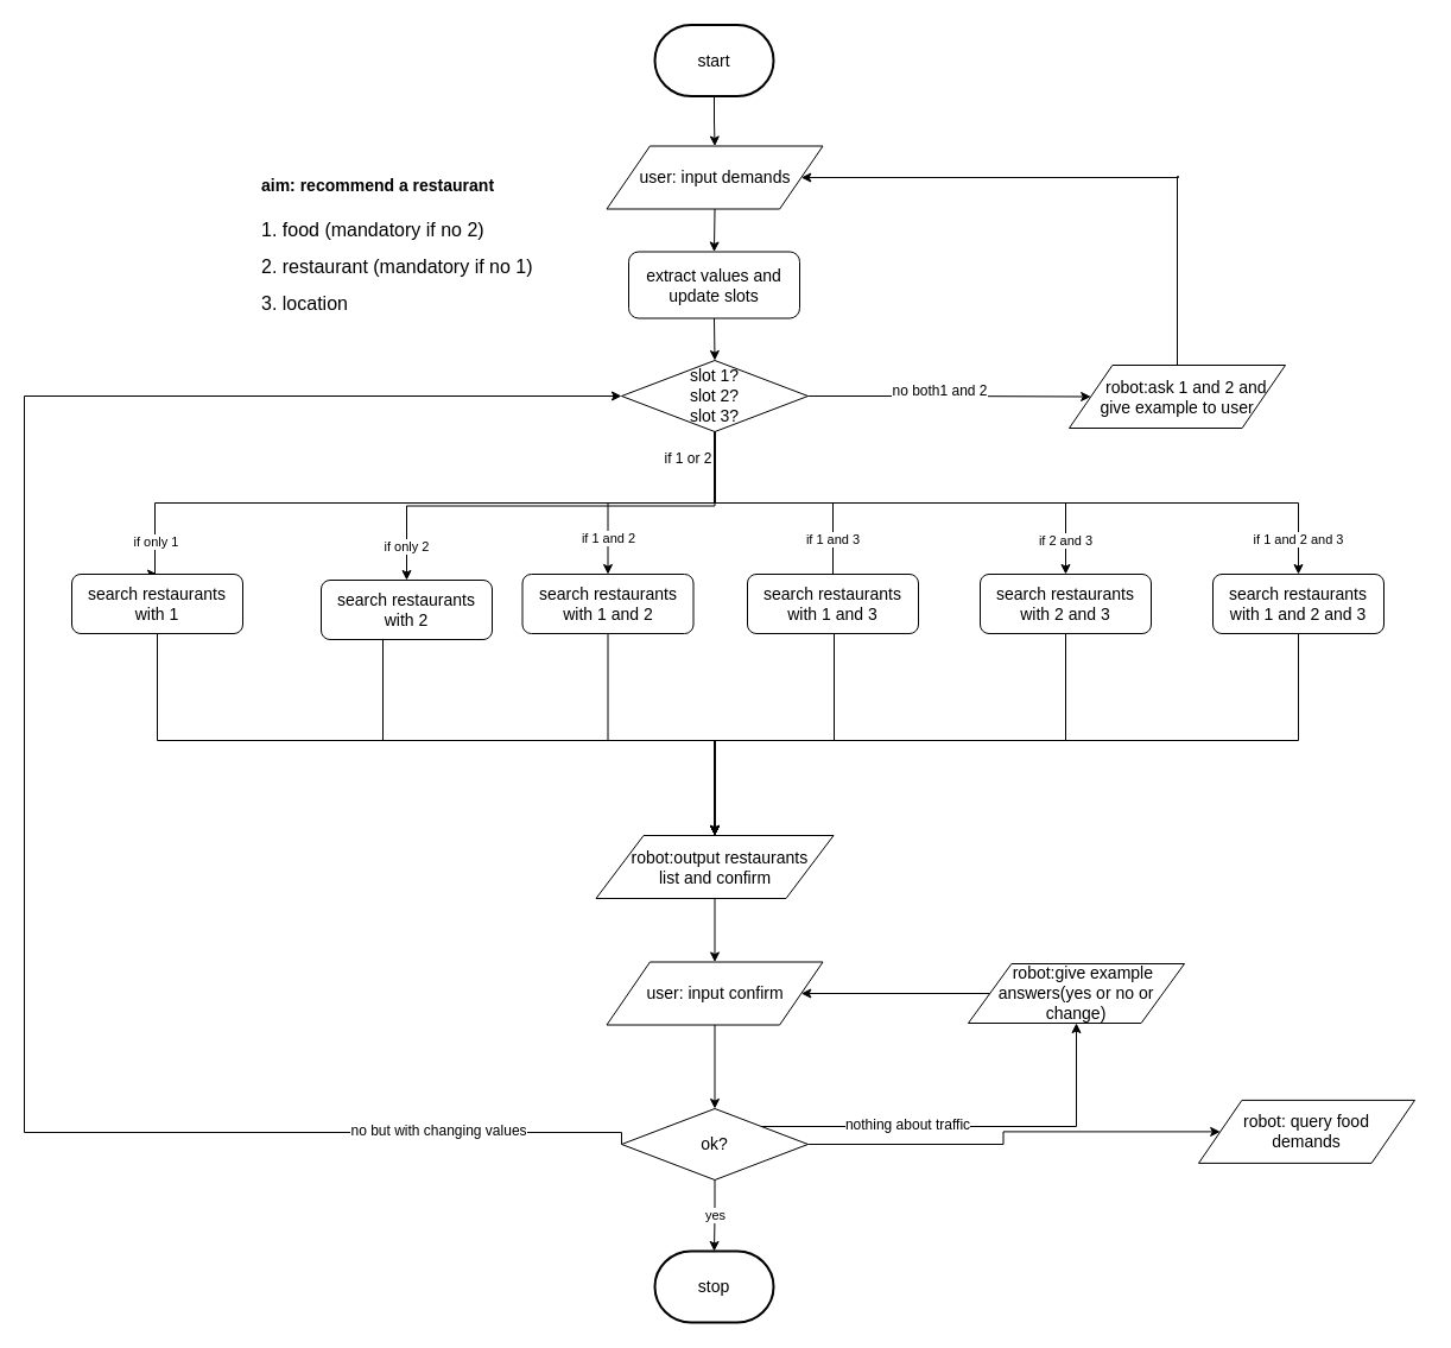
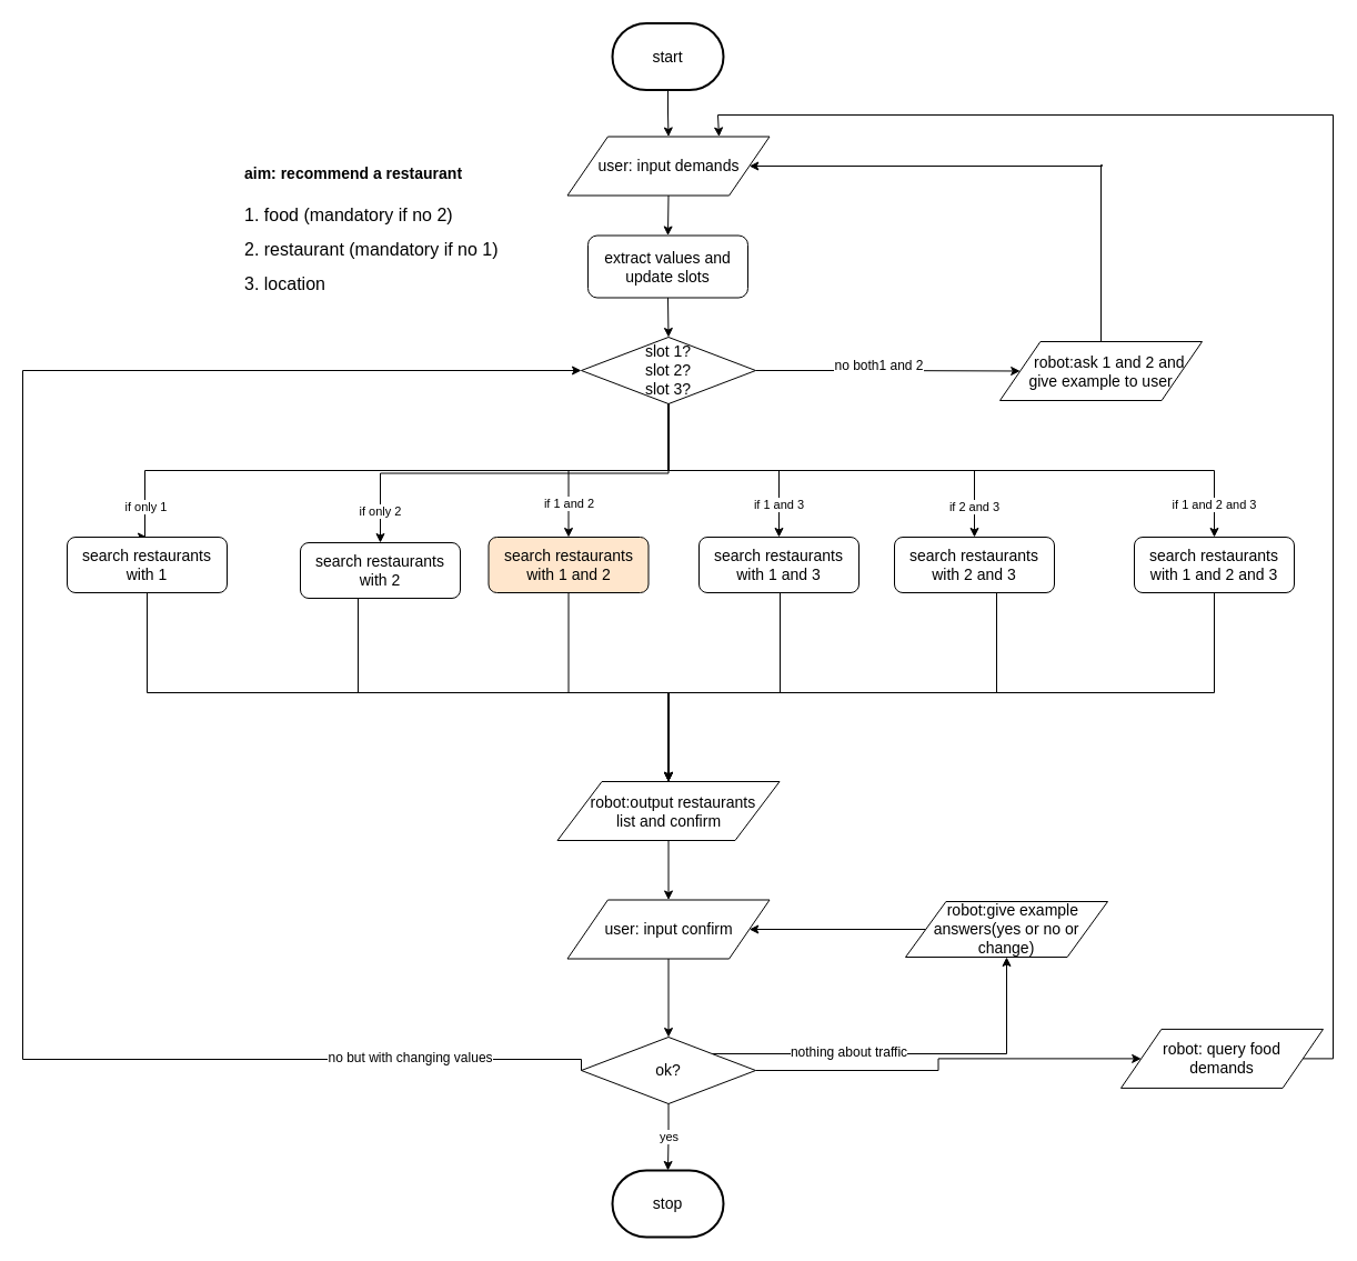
+ <mxCell id="9" style="edgeStyle=orthogonalEdgeStyle;rounded=0;orthogonalLoop=1;jettySize=auto;html=1;exitX=1;exitY=0.5;exitDx=0;exitDy=0;entryX=0.75;entryY=0;entryDx=0;entryDy=0;" edge="1" parent="1" source="10" target="14"><mxGeometry relative="1" as="geometry"><Array as="points"><mxPoint x="1200" y="953" /><mxPoint x="1200" y="103" /><mxPoint x="646" y="103" /></Array></mxGeometry></mxCell>
- <mxCell id="43" value="if 1 or 2" style="text;html=1;strokeColor=none;fillColor=none;align=center;verticalAlign=middle;whiteSpace=wrap;rounded=0;" vertex="1" parent="1"><mxGeometry x="550" y="375.5" width="59" height="20" as="geometry" /></mxCell>
- <mxCell id="5" value="if 1 and 3" style="edgeStyle=orthogonalEdgeStyle;rounded=0;orthogonalLoop=1;jettySize=auto;html=1;exitX=0.5;exitY=1;exitDx=0;exitDy=0;entryX=0.5;entryY=0;entryDx=0;entryDy=0;endArrow=none;" edge="1" parent="1" source="8" target="40"><mxGeometry x="0.731" relative="1" as="geometry"><mxPoint as="offset" /></mxGeometry></mxCell>
+ <mxCell id="5" value="if 1 and 3" style="edgeStyle=orthogonalEdgeStyle;rounded=0;orthogonalLoop=1;jettySize=auto;html=1;exitX=0.5;exitY=1;exitDx=0;exitDy=0;entryX=0.5;entryY=0;entryDx=0;entryDy=0;" edge="1" parent="1" source="8" target="40"><mxGeometry x="0.731" relative="1" as="geometry"><mxPoint as="offset" /></mxGeometry></mxCell>
- <mxCell id="36" value="&lt;span style=&quot;font-size: 14px&quot;&gt;search restaurants with 1 and 2&lt;/span&gt;" style="rounded=1;whiteSpace=wrap;html=1;" parent="1" vertex="1"><mxGeometry x="439.5" y="483" width="144" height="50" as="geometry" /></mxCell>
+ <mxCell id="36" value="&lt;span style=&quot;font-size: 14px&quot;&gt;search restaurants with 1 and 2&lt;/span&gt;" style="rounded=1;whiteSpace=wrap;html=1;fillColor=#ffe6cc;" parent="1" vertex="1"><mxGeometry x="439.5" y="483" width="144" height="50" as="geometry" /></mxCell>
- <mxCell id="42" value="&lt;span style=&quot;font-size: 14px&quot;&gt;search restaurants with 2 and 3&lt;/span&gt;" style="rounded=1;whiteSpace=wrap;html=1;" vertex="1" parent="1"><mxGeometry x="825" y="483" width="144" height="50" as="geometry" /></mxCell>
+ <mxCell id="42" value="&lt;span style=&quot;font-size: 14px&quot;&gt;search restaurants with 2 and 3&lt;/span&gt;" style="rounded=1;whiteSpace=wrap;html=1;" vertex="1" parent="1"><mxGeometry x="805" y="483" width="144" height="50" as="geometry" /></mxCell>
